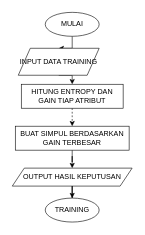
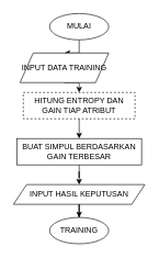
- <mxCell id="7" value="HITUNG ENTROPY DAN GAIN TIAP ATRIBUT" style="rounded=0;whiteSpace=wrap;html=1;" vertex="1" parent="1"><mxGeometry x="35" y="140" width="170" height="40" as="geometry" /></mxCell>
+ <mxCell id="7" value="HITUNG ENTROPY DAN GAIN TIAP ATRIBUT" style="rounded=0;whiteSpace=wrap;html=1;dashed=1;" vertex="1" parent="1"><mxGeometry x="35" y="140" width="170" height="40" as="geometry" /></mxCell>
- <mxCell id="6" style="edgeStyle=orthogonalEdgeStyle;rounded=0;orthogonalLoop=1;jettySize=auto;html=1;exitX=0.5;exitY=1;exitDx=0;exitDy=0;entryX=0.5;entryY=0;entryDx=0;entryDy=0;dashed=1;" edge="1" parent="1" source="7" target="9"><mxGeometry relative="1" as="geometry" /></mxCell>
+ <mxCell id="6" style="edgeStyle=orthogonalEdgeStyle;rounded=0;orthogonalLoop=1;jettySize=auto;html=1;exitX=0.5;exitY=1;exitDx=0;exitDy=0;entryX=0.5;entryY=0;entryDx=0;entryDy=0;" edge="1" parent="1" source="7" target="9"><mxGeometry relative="1" as="geometry" /></mxCell>
- <mxCell id="11" value="OUTPUT HASIL KEPUTUSAN" style="shape=parallelogram;perimeter=parallelogramPerimeter;whiteSpace=wrap;html=1;fixedSize=1;" vertex="1" parent="1"><mxGeometry x="20" y="280" width="200" height="30" as="geometry" /></mxCell>
+ <mxCell id="11" value="INPUT HASIL KEPUTUSAN" style="shape=parallelogram;perimeter=parallelogramPerimeter;whiteSpace=wrap;html=1;fixedSize=1;" vertex="1" parent="1"><mxGeometry x="20" y="280" width="200" height="30" as="geometry" /></mxCell>
